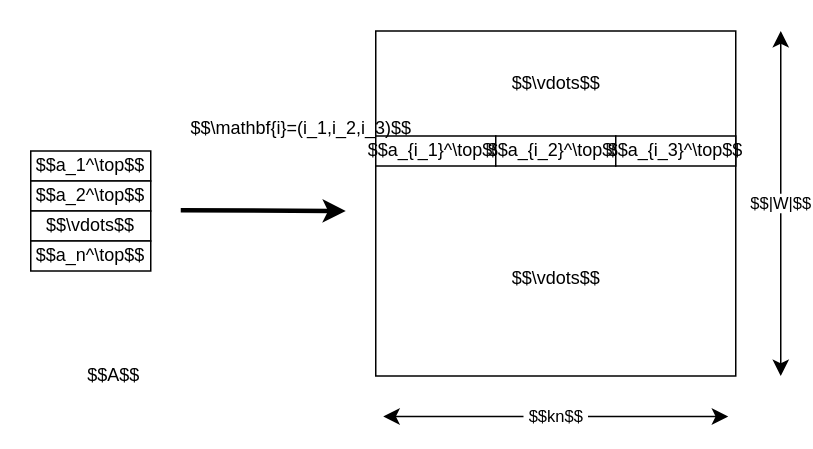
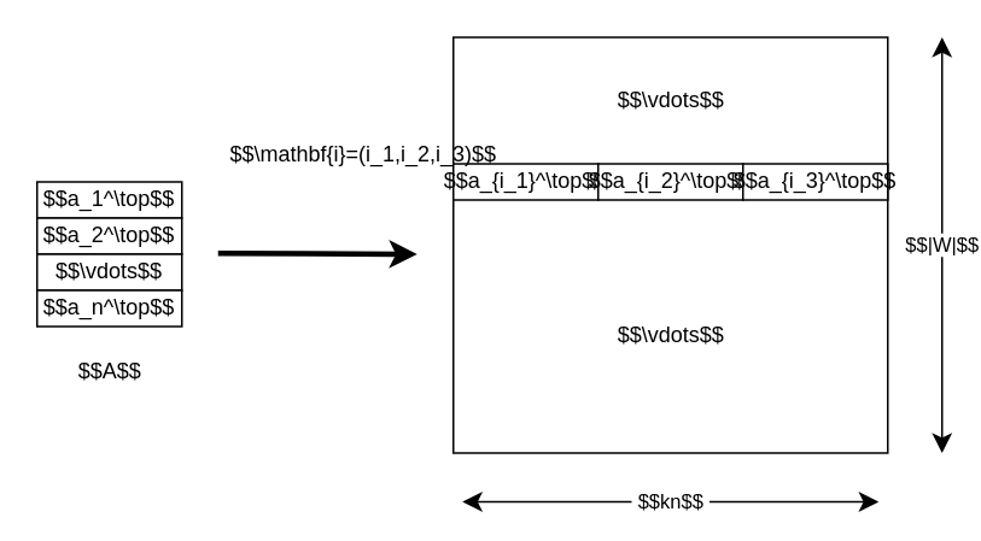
- <mxCell id="7" value="$$A$$" style="text;html=1;align=center;verticalAlign=middle;resizable=0;points=[];autosize=1;strokeColor=none;fillColor=none;" vertex="1" parent="1"><mxGeometry x="45" y="235" width="60" height="30" as="geometry" /></mxCell>
+ <mxCell id="7" value="$$A$$" style="text;html=1;align=center;verticalAlign=middle;resizable=0;points=[];autosize=1;strokeColor=none;fillColor=none;" vertex="1" parent="1"><mxGeometry x="30" y="190" width="60" height="30" as="geometry" /></mxCell>
